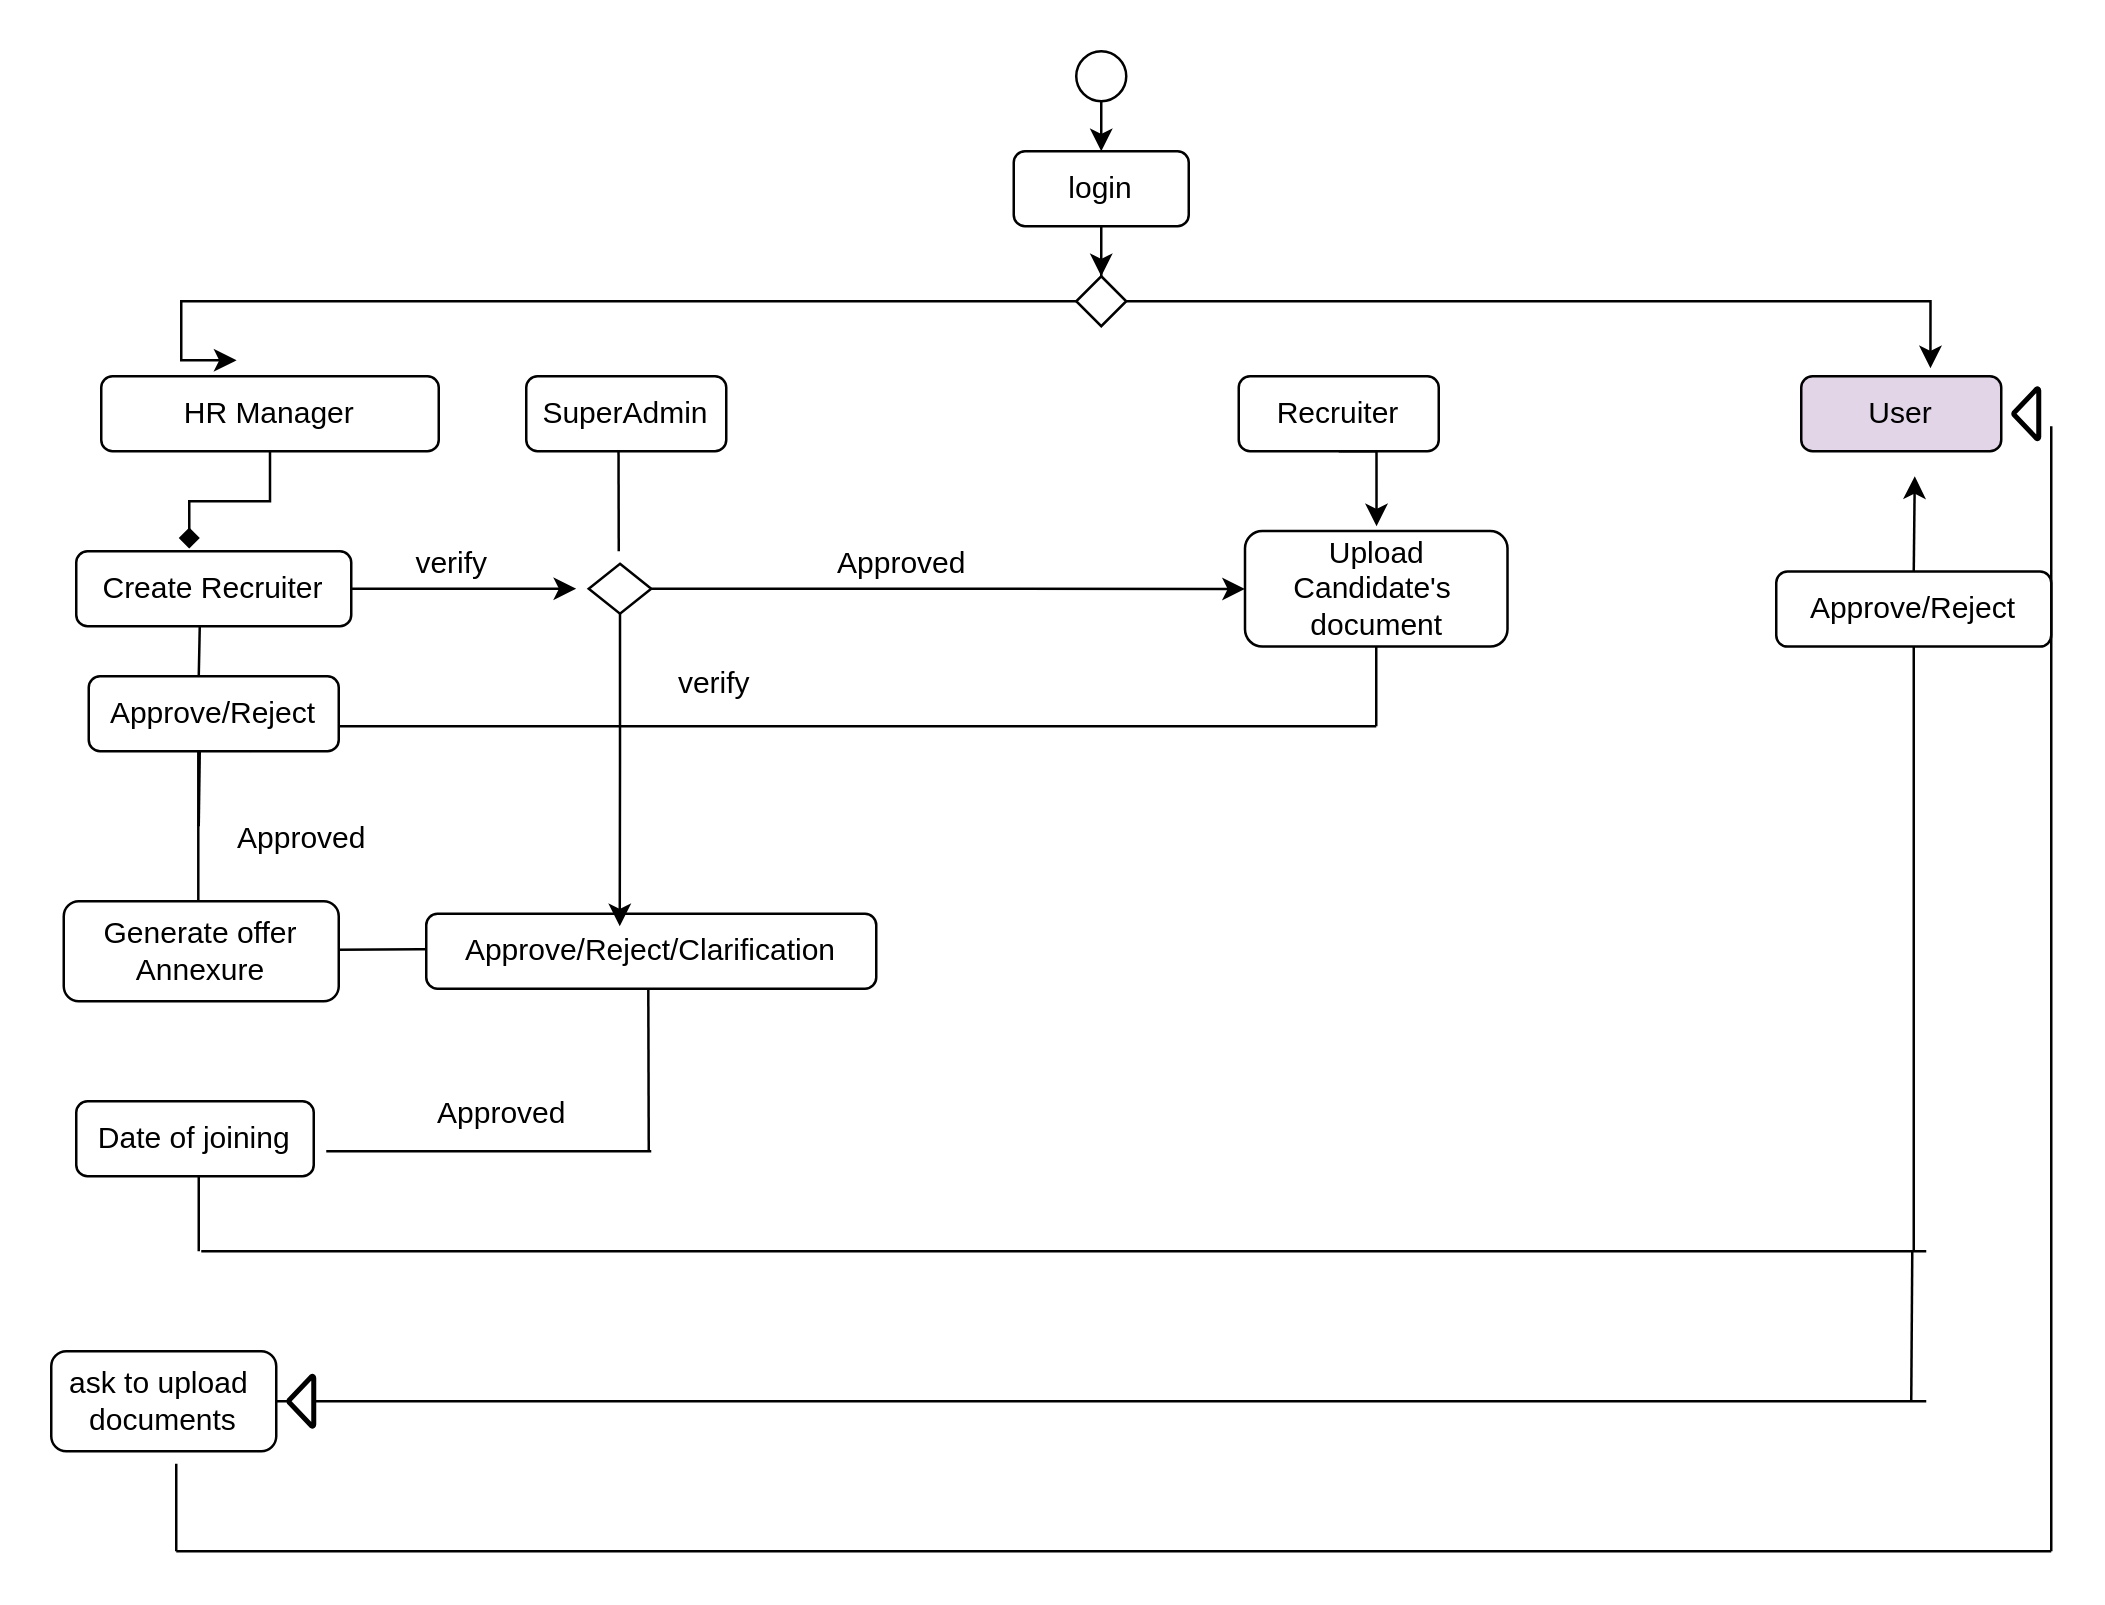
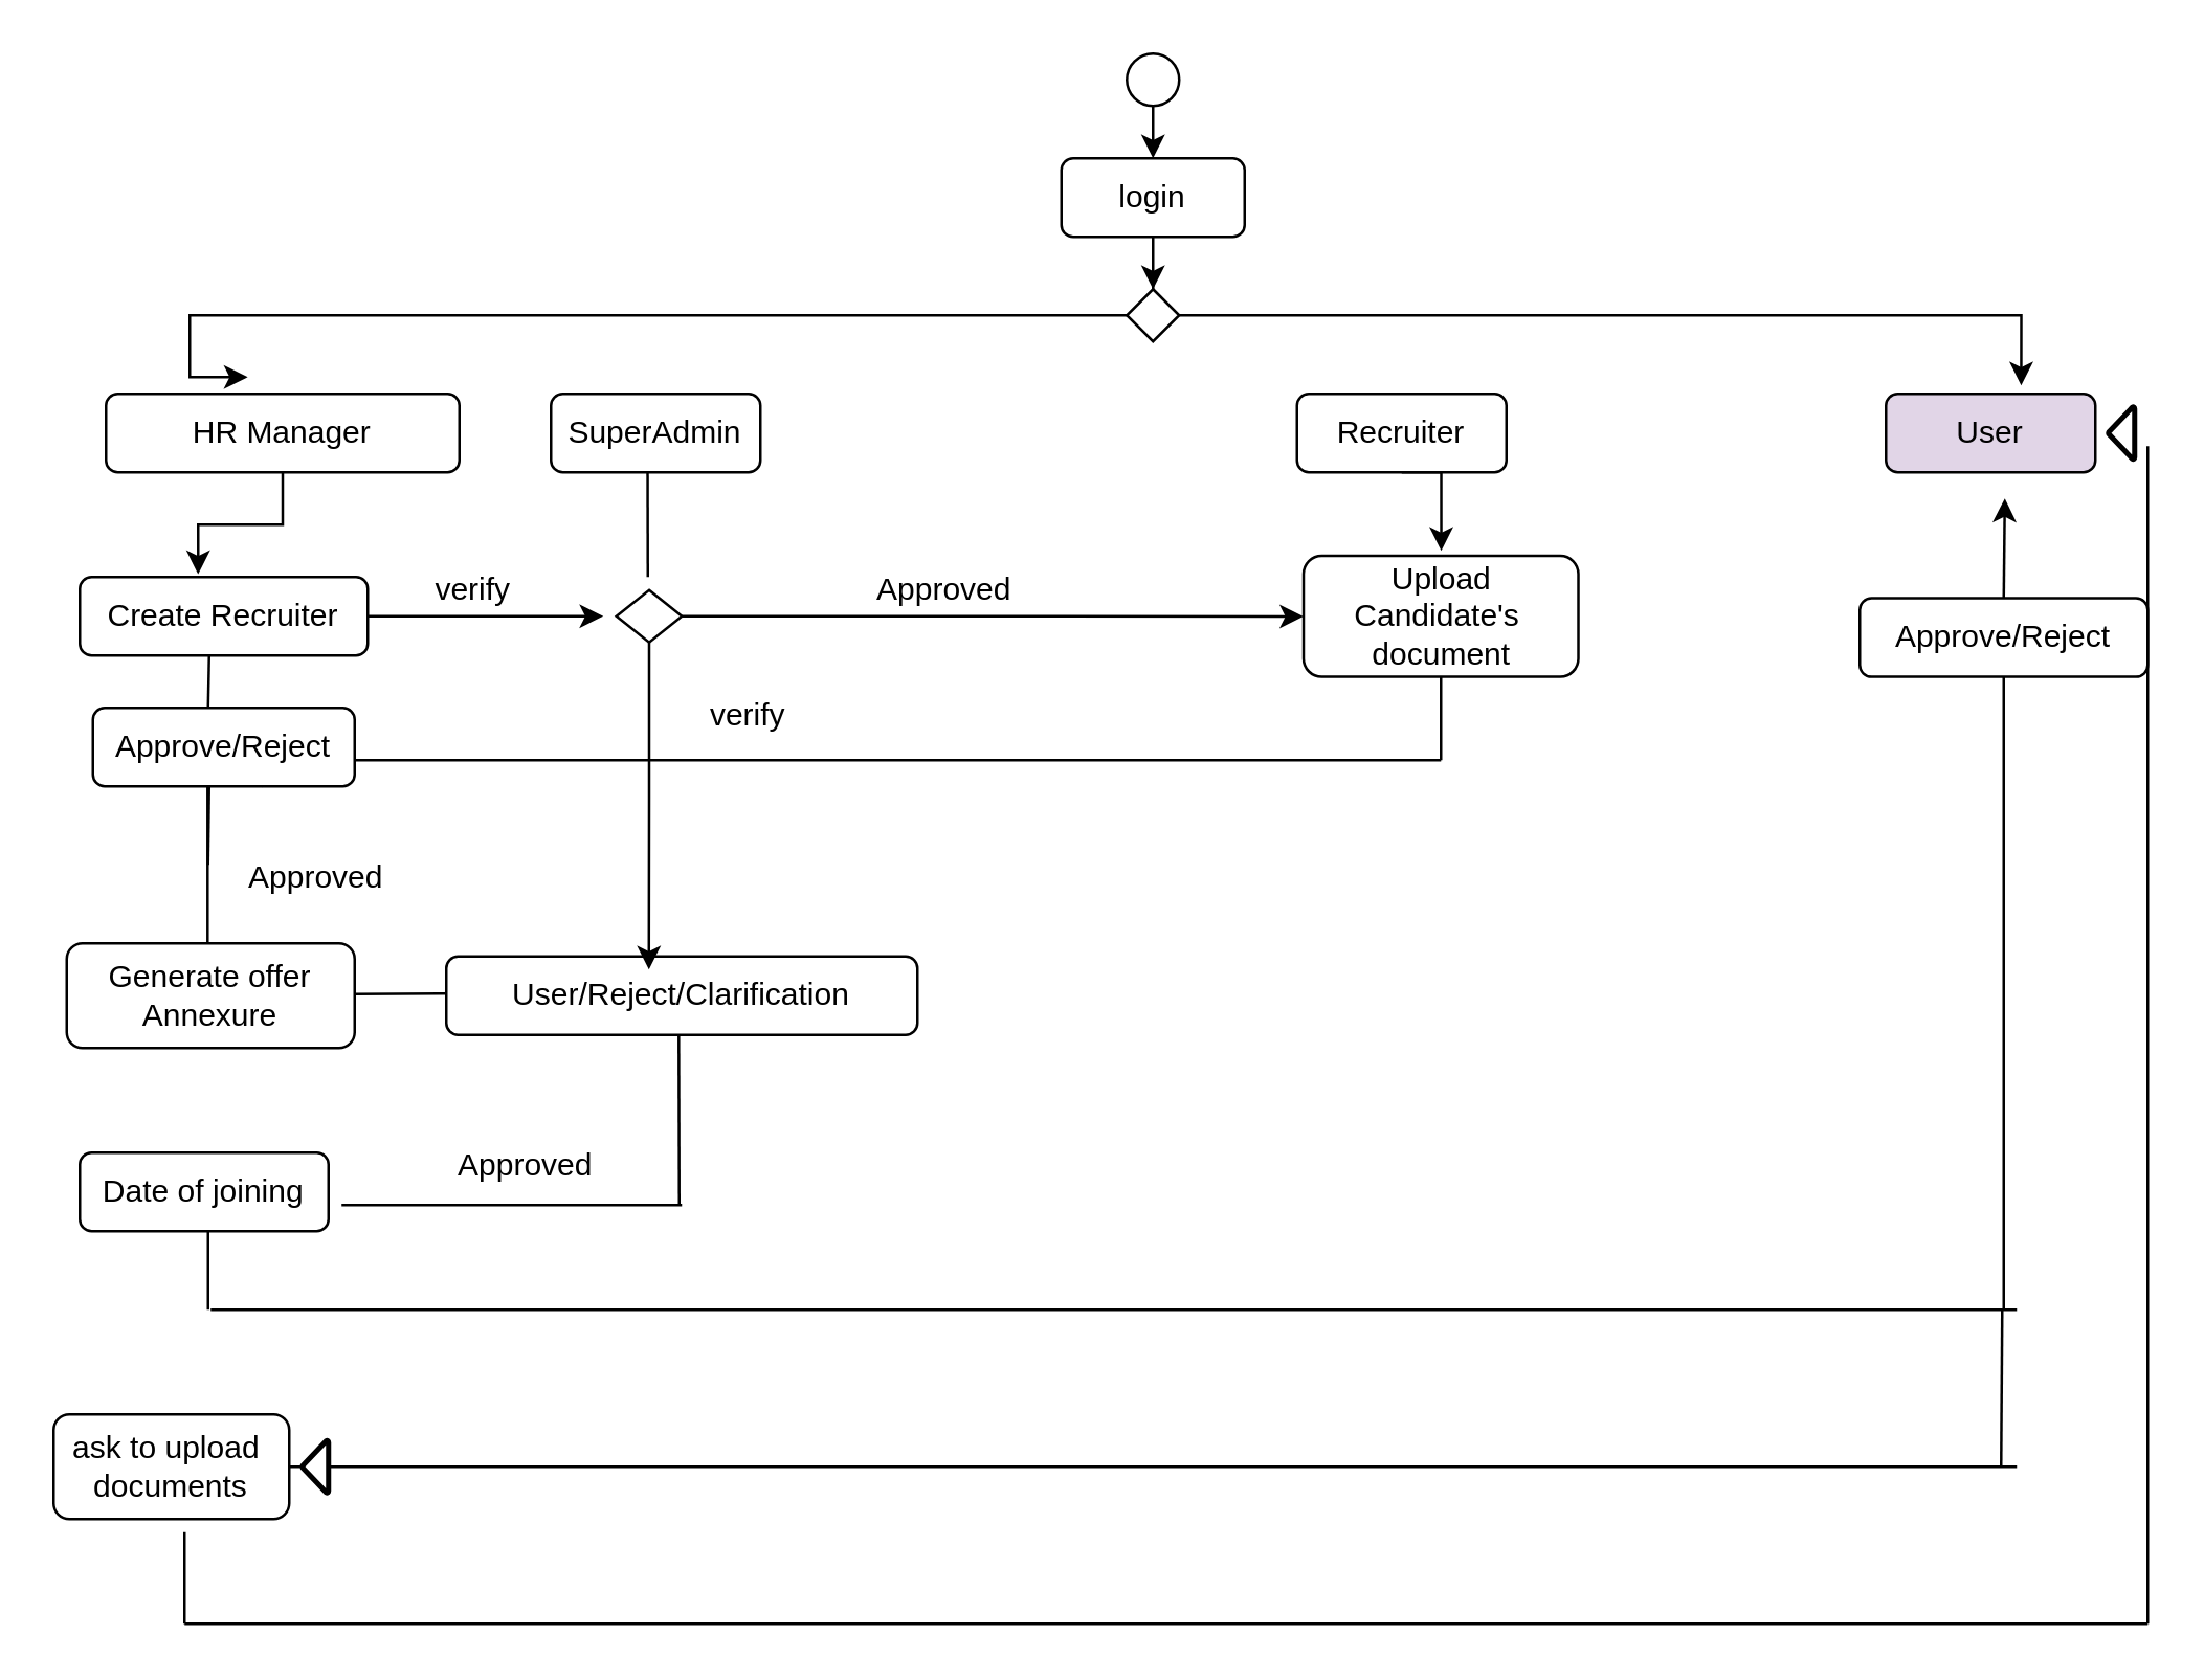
- <mxCell id="5" style="edgeStyle=orthogonalEdgeStyle;rounded=0;orthogonalLoop=1;jettySize=auto;html=1;entryX=0.411;entryY=-0.035;entryDx=0;entryDy=0;entryPerimeter=0;endArrow=diamond;" edge="1" parent="1" source="6" target="16"><mxGeometry relative="1" as="geometry" /></mxCell>
+ <mxCell id="5" style="edgeStyle=orthogonalEdgeStyle;rounded=0;orthogonalLoop=1;jettySize=auto;html=1;entryX=0.411;entryY=-0.035;entryDx=0;entryDy=0;entryPerimeter=0;" edge="1" parent="1" source="6" target="16"><mxGeometry relative="1" as="geometry" /></mxCell>
- <mxCell id="34" value="Approve/Reject/Clarification" style="rounded=1;whiteSpace=wrap;html=1;" vertex="1" parent="1"><mxGeometry x="170" y="365" width="180" height="30" as="geometry" /></mxCell>
+ <mxCell id="34" value="User/Reject/Clarification" style="rounded=1;whiteSpace=wrap;html=1;" vertex="1" parent="1"><mxGeometry x="170" y="365" width="180" height="30" as="geometry" /></mxCell>
